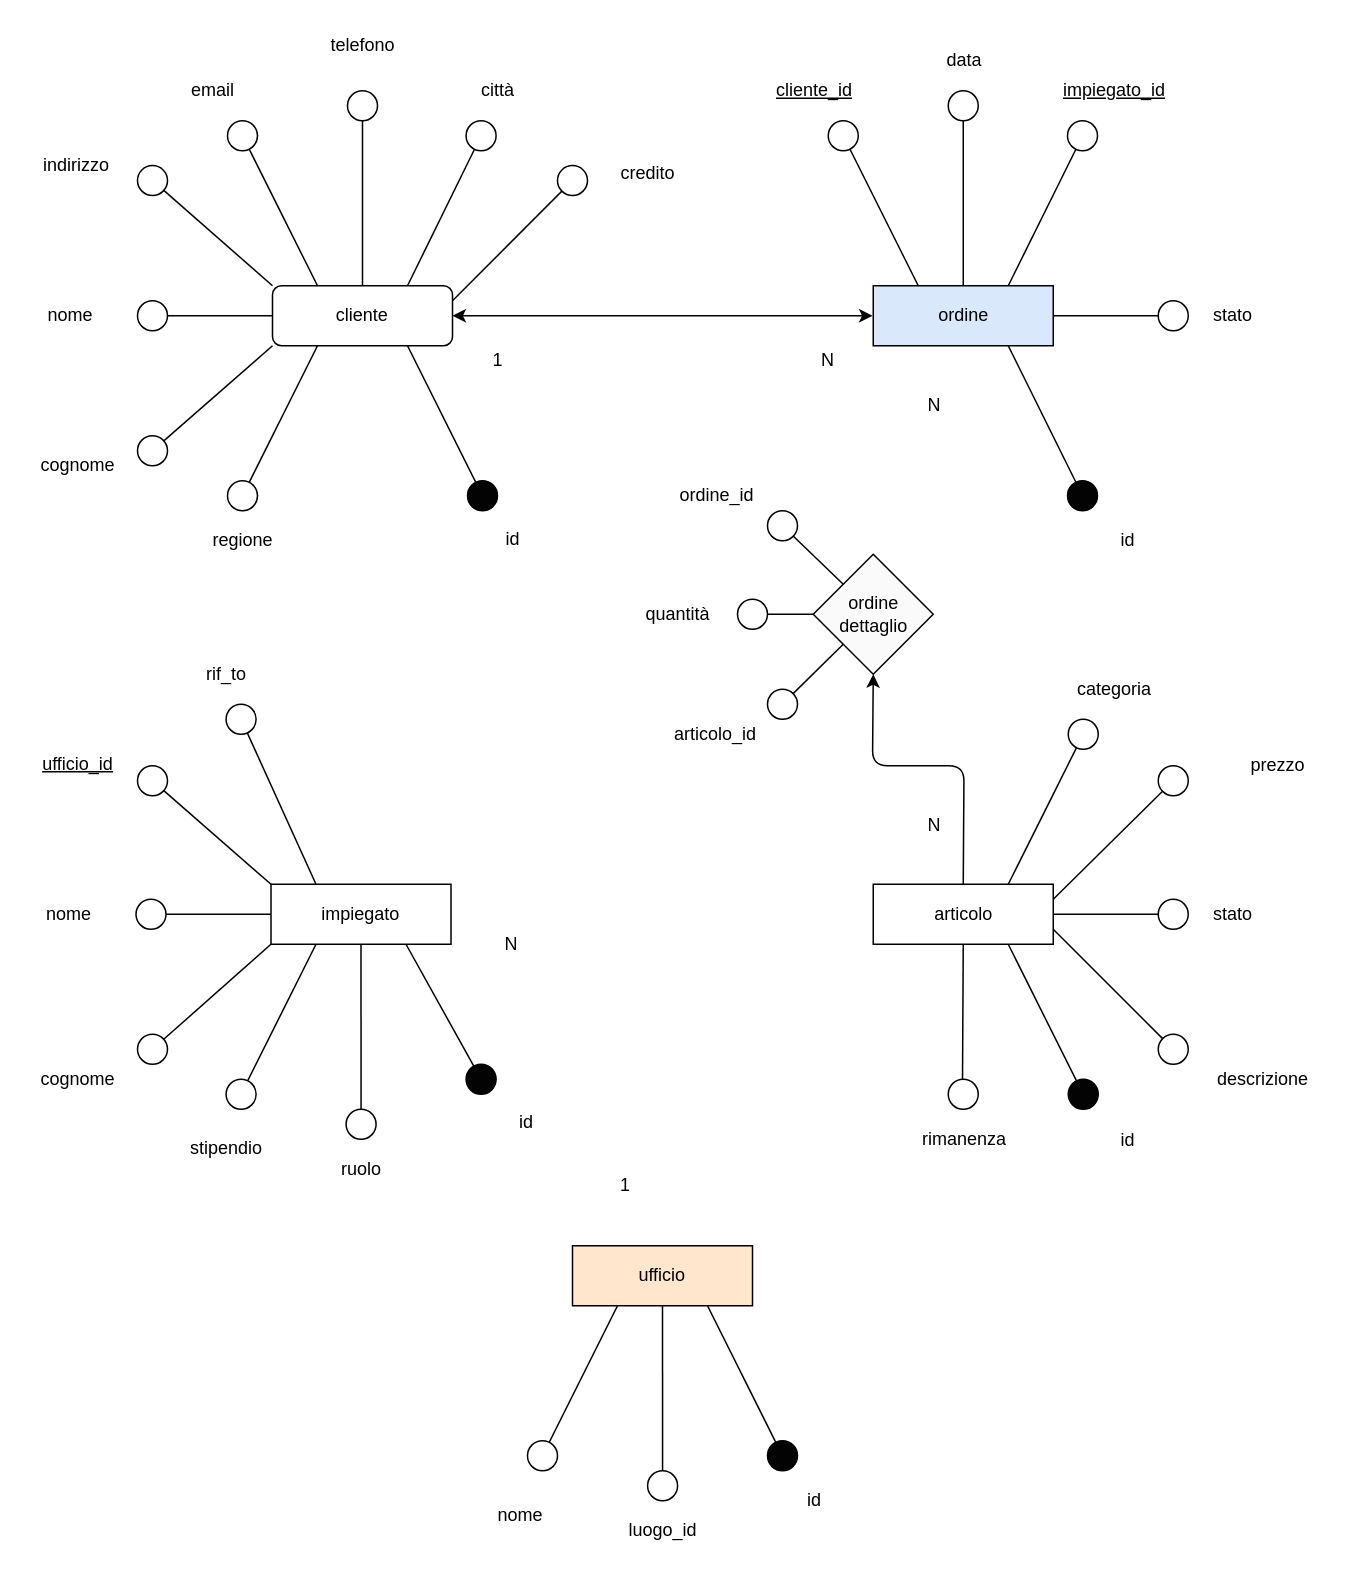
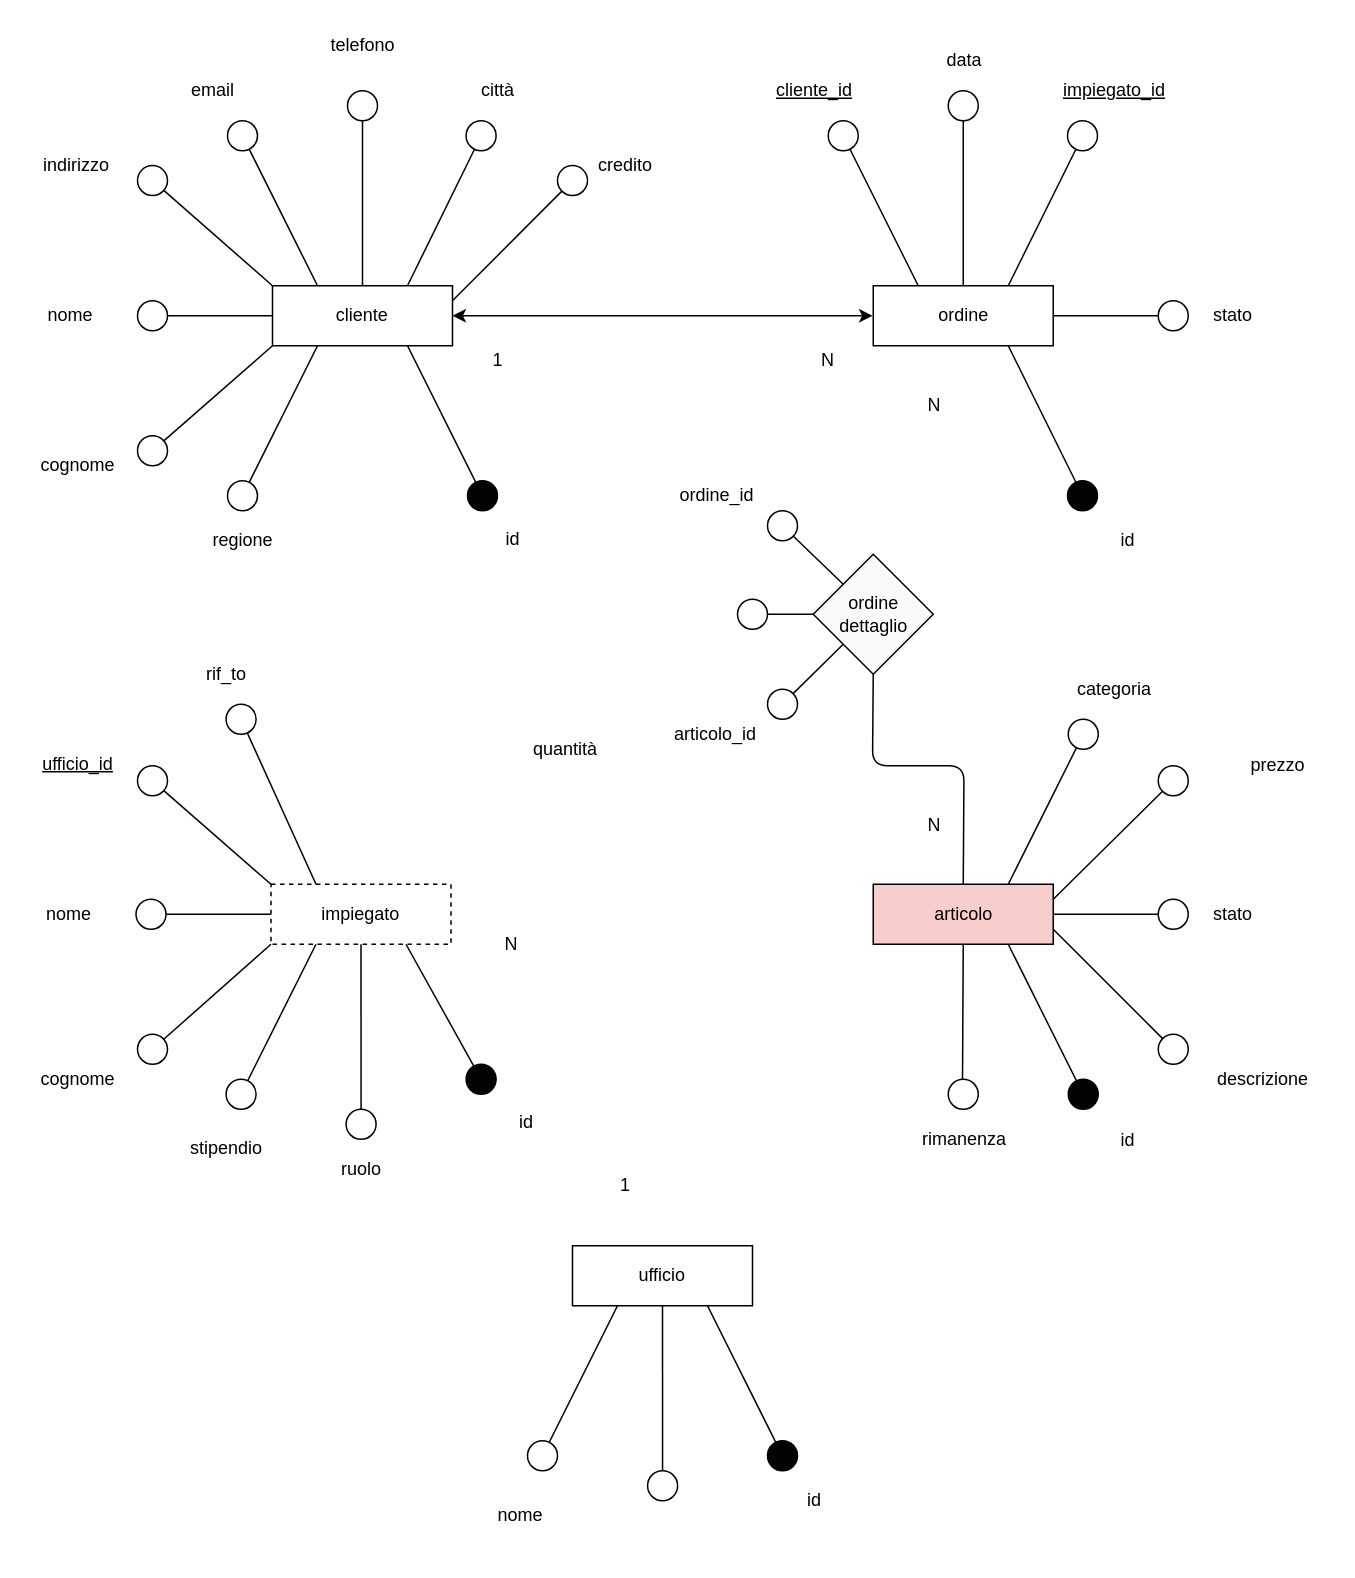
- <mxCell id="109" value="credito" style="text;html=1;align=center;verticalAlign=middle;resizable=0;points=[];autosize=1;" vertex="1" parent="1"><mxGeometry x="406" y="105" width="50" height="20" as="geometry" /></mxCell>
+ <mxCell id="109" value="credito" style="text;html=1;align=center;verticalAlign=middle;resizable=0;points=[];autosize=1;" vertex="1" parent="1"><mxGeometry x="391" y="100" width="50" height="20" as="geometry" /></mxCell>
- <mxCell id="2" value="cliente" style="whiteSpace=wrap;html=1;rounded=1;" vertex="1" parent="1"><mxGeometry x="181" y="190" width="120" height="40" as="geometry" /></mxCell>
+ <mxCell id="2" value="cliente" style="rounded=0;whiteSpace=wrap;html=1;" vertex="1" parent="1"><mxGeometry x="181" y="190" width="120" height="40" as="geometry" /></mxCell>
- <mxCell id="27" value="ordine" style="rounded=0;whiteSpace=wrap;html=1;fillColor=#dae8fc;" vertex="1" parent="1"><mxGeometry x="581.5" y="190" width="120" height="40" as="geometry" /></mxCell>
+ <mxCell id="27" value="ordine" style="rounded=0;whiteSpace=wrap;html=1;" vertex="1" parent="1"><mxGeometry x="581.5" y="190" width="120" height="40" as="geometry" /></mxCell>
- <mxCell id="105" value="quantità" style="text;html=1;align=center;verticalAlign=middle;resizable=0;points=[];autosize=1;" vertex="1" parent="1"><mxGeometry x="421" y="399" width="60" height="20" as="geometry" /></mxCell>
+ <mxCell id="105" value="quantità" style="text;html=1;align=center;verticalAlign=middle;resizable=0;points=[];autosize=1;" vertex="1" parent="1"><mxGeometry x="346" y="489" width="60" height="20" as="geometry" /></mxCell>
- <mxCell id="95" value="" style="endArrow=classic;html=1;exitX=0.5;exitY=0;exitDx=0;exitDy=0;entryX=0.5;entryY=1;entryDx=0;entryDy=0;" edge="1" parent="1" source="75" target="94"><mxGeometry width="50" height="50" relative="1" as="geometry"><mxPoint x="541" y="560" as="sourcePoint" /><mxPoint x="581" y="470" as="targetPoint" /><Array as="points"><mxPoint x="642" y="510" /><mxPoint x="581" y="510" /></Array></mxGeometry></mxCell>
+ <mxCell id="95" value="" style="endArrow=none;html=1;exitX=0.5;exitY=0;exitDx=0;exitDy=0;entryX=0.5;entryY=1;entryDx=0;entryDy=0;" edge="1" parent="1" source="75" target="94"><mxGeometry width="50" height="50" relative="1" as="geometry"><mxPoint x="541" y="560" as="sourcePoint" /><mxPoint x="581" y="470" as="targetPoint" /><Array as="points"><mxPoint x="642" y="510" /><mxPoint x="581" y="510" /></Array></mxGeometry></mxCell>
- <mxCell id="43" value="impiegato" style="rounded=0;whiteSpace=wrap;html=1;" vertex="1" parent="1"><mxGeometry x="180" y="589" width="120" height="40" as="geometry" /></mxCell>
+ <mxCell id="43" value="impiegato" style="rounded=0;whiteSpace=wrap;html=1;dashed=1;" vertex="1" parent="1"><mxGeometry x="180" y="589" width="120" height="40" as="geometry" /></mxCell>
- <mxCell id="75" value="articolo" style="rounded=0;whiteSpace=wrap;html=1;" vertex="1" parent="1"><mxGeometry x="581.5" y="589" width="120" height="40" as="geometry" /></mxCell>
+ <mxCell id="75" value="articolo" style="rounded=0;whiteSpace=wrap;html=1;fillColor=#f8cecc;" vertex="1" parent="1"><mxGeometry x="581.5" y="589" width="120" height="40" as="geometry" /></mxCell>
- <mxCell id="65" value="ufficio" style="rounded=0;whiteSpace=wrap;html=1;fillColor=#ffe6cc;" vertex="1" parent="1"><mxGeometry x="381" y="830" width="120" height="40" as="geometry" /></mxCell>
+ <mxCell id="65" value="ufficio" style="rounded=0;whiteSpace=wrap;html=1;" vertex="1" parent="1"><mxGeometry x="381" y="830" width="120" height="40" as="geometry" /></mxCell>
- <mxCell id="73" value="luogo_id" style="text;html=1;align=center;verticalAlign=middle;resizable=0;points=[];autosize=1;" vertex="1" parent="1"><mxGeometry x="411" y="1010" width="60" height="20" as="geometry" /></mxCell>
